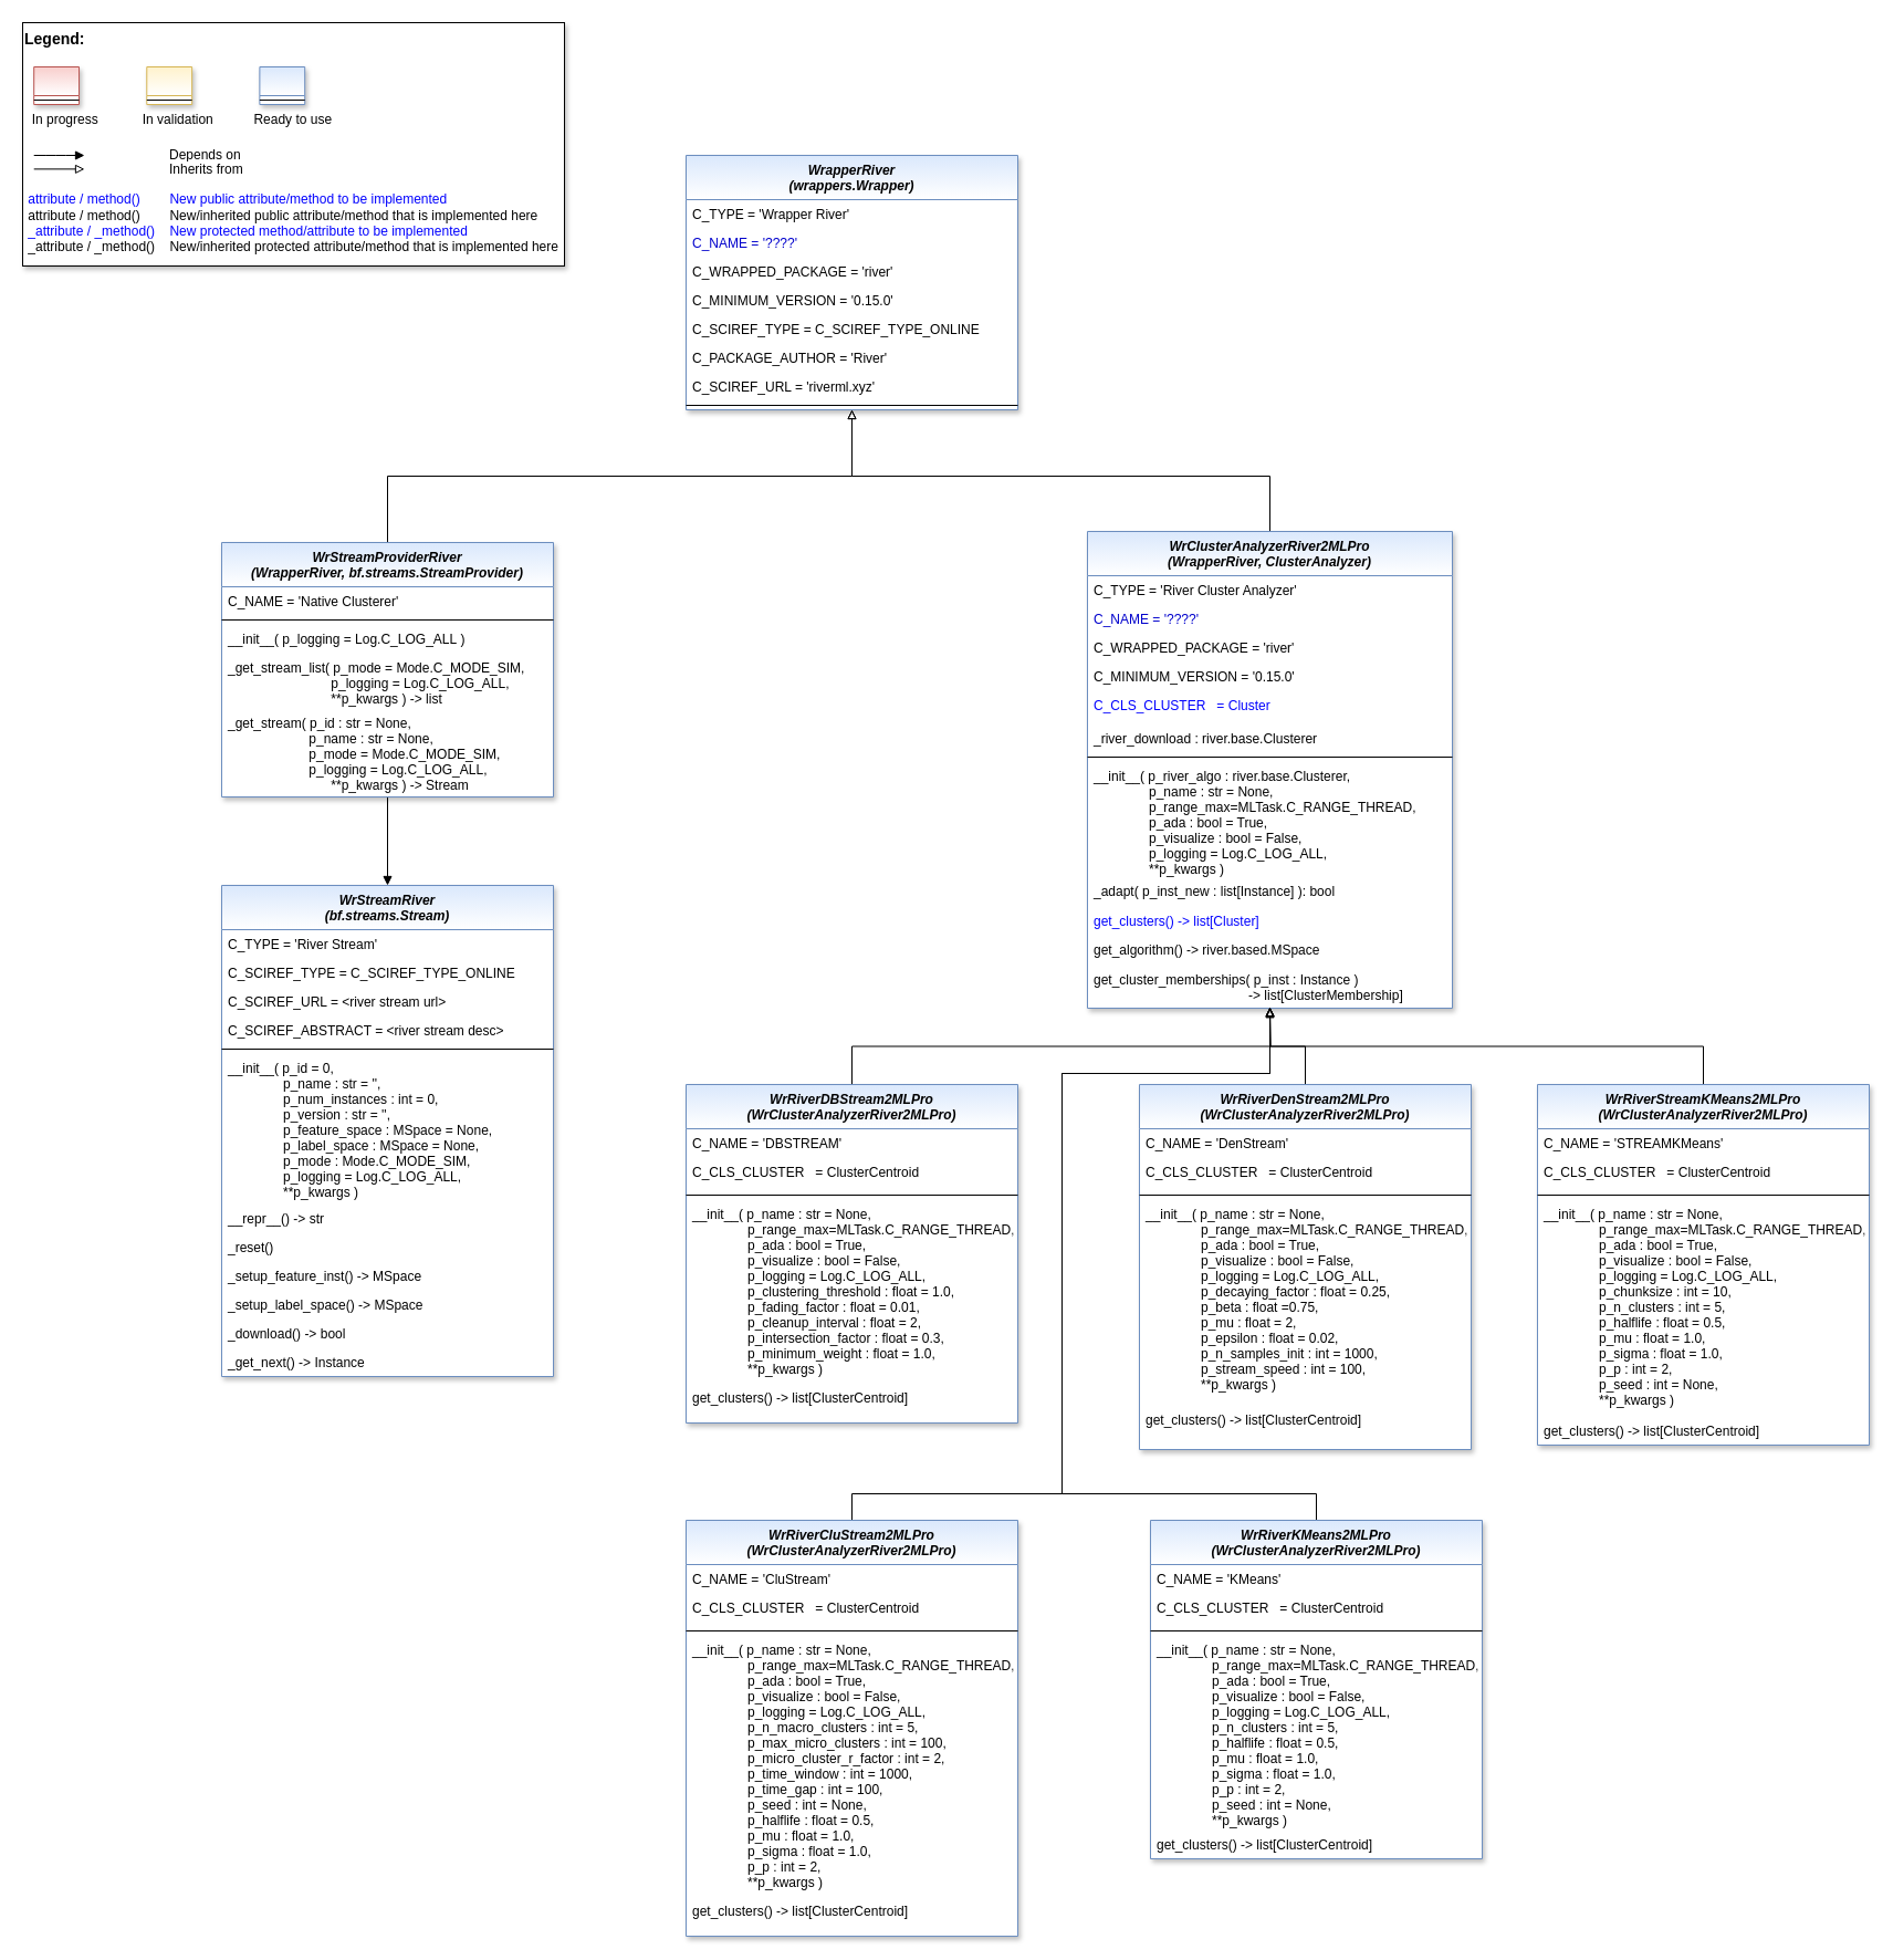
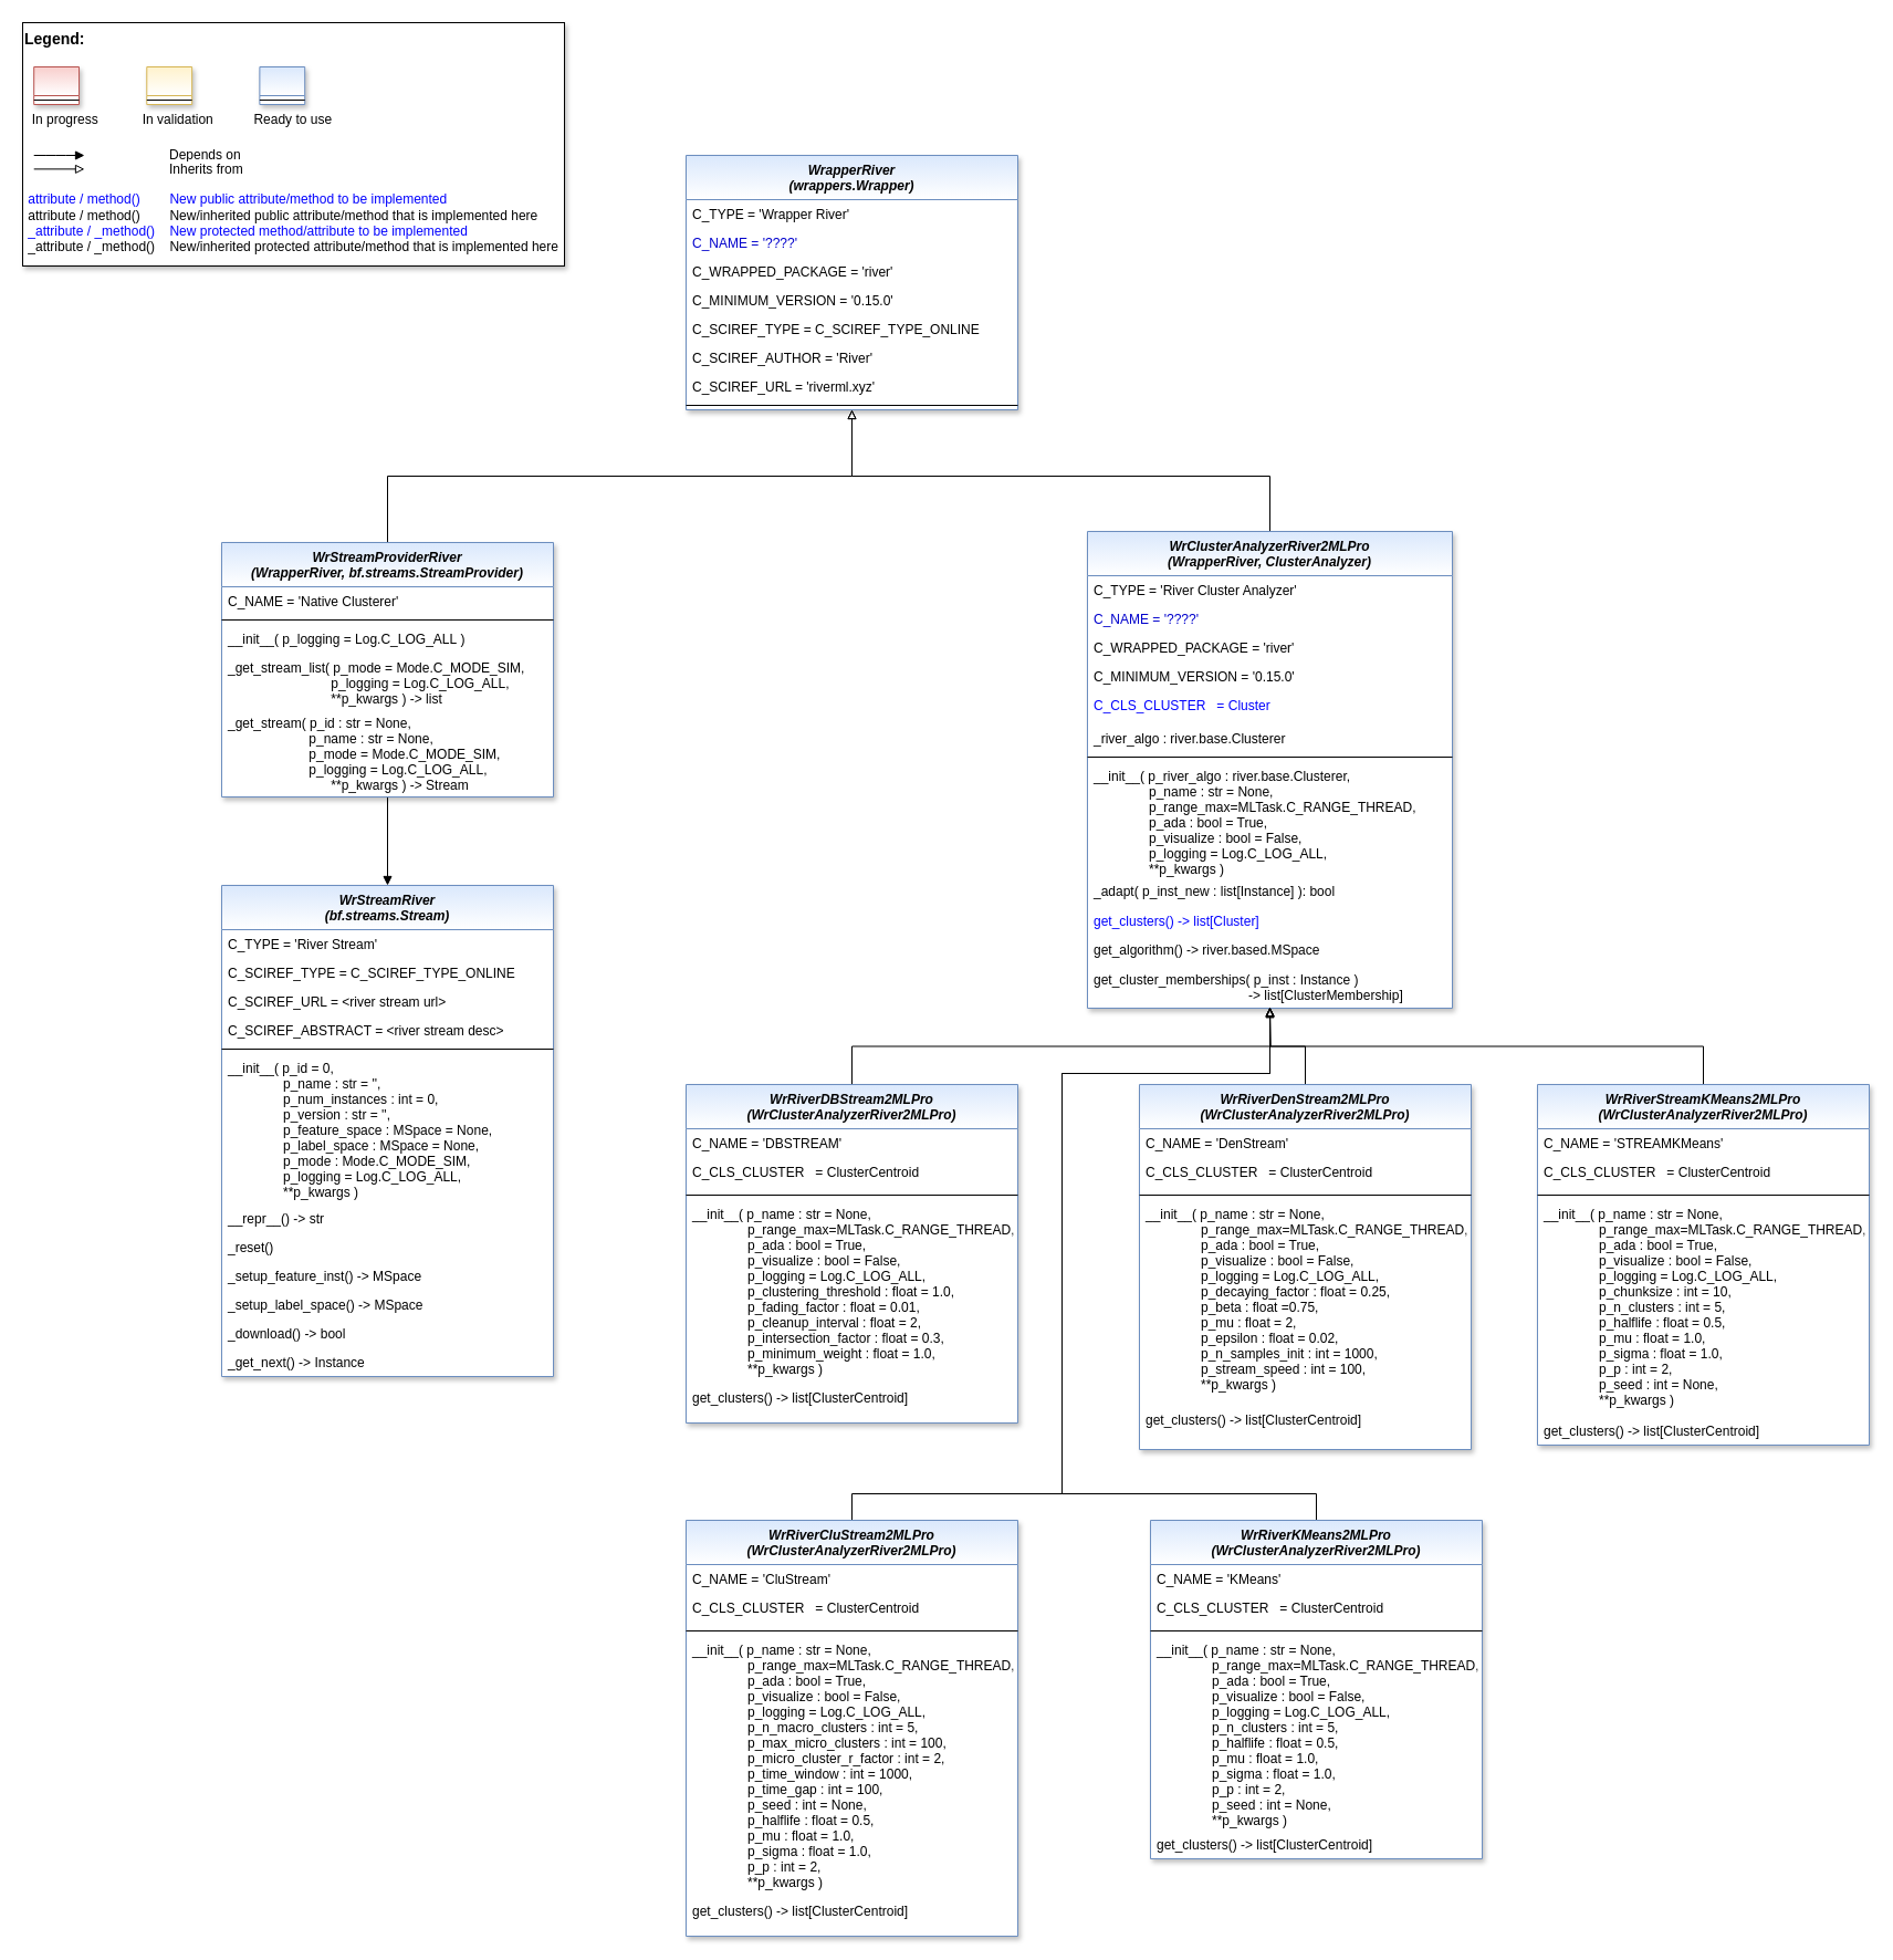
- <mxCell id="61" value="C_PACKAGE_AUTHOR = 'River'" style="text;align=left;verticalAlign=top;spacingLeft=4;spacingRight=4;overflow=hidden;rotatable=0;points=[[0,0.5],[1,0.5]];portConstraint=eastwest;fontColor=default;" parent="55" vertex="1"><mxGeometry y="170" width="300" height="26" as="geometry" /></mxCell>
+ <mxCell id="61" value="C_SCIREF_AUTHOR = 'River'" style="text;align=left;verticalAlign=top;spacingLeft=4;spacingRight=4;overflow=hidden;rotatable=0;points=[[0,0.5],[1,0.5]];portConstraint=eastwest;fontColor=default;" parent="55" vertex="1"><mxGeometry y="170" width="300" height="26" as="geometry" /></mxCell>
- <mxCell id="26" value="_river_download : river.base.Clusterer" style="text;align=left;verticalAlign=top;spacingLeft=4;spacingRight=4;overflow=hidden;rotatable=0;points=[[0,0.5],[1,0.5]];portConstraint=eastwest;fontColor=default;" parent="20" vertex="1"><mxGeometry y="174" width="330" height="26" as="geometry" /></mxCell>
+ <mxCell id="26" value="_river_algo : river.base.Clusterer" style="text;align=left;verticalAlign=top;spacingLeft=4;spacingRight=4;overflow=hidden;rotatable=0;points=[[0,0.5],[1,0.5]];portConstraint=eastwest;fontColor=default;" parent="20" vertex="1"><mxGeometry y="174" width="330" height="26" as="geometry" /></mxCell>
